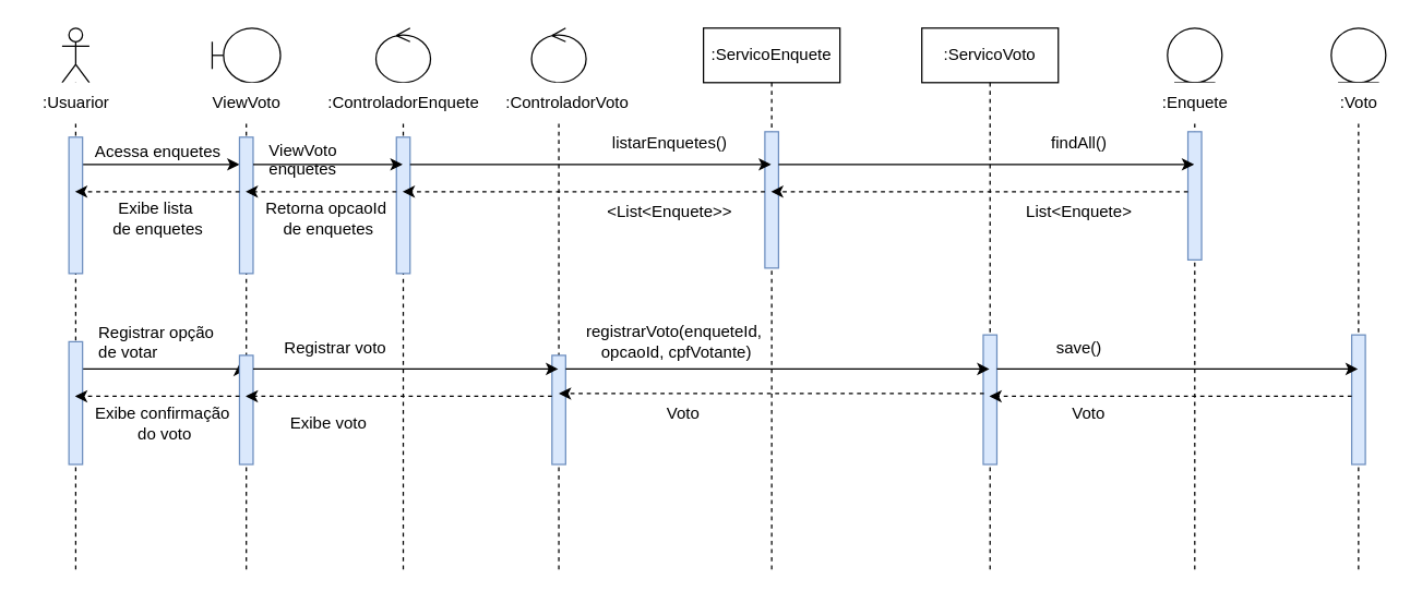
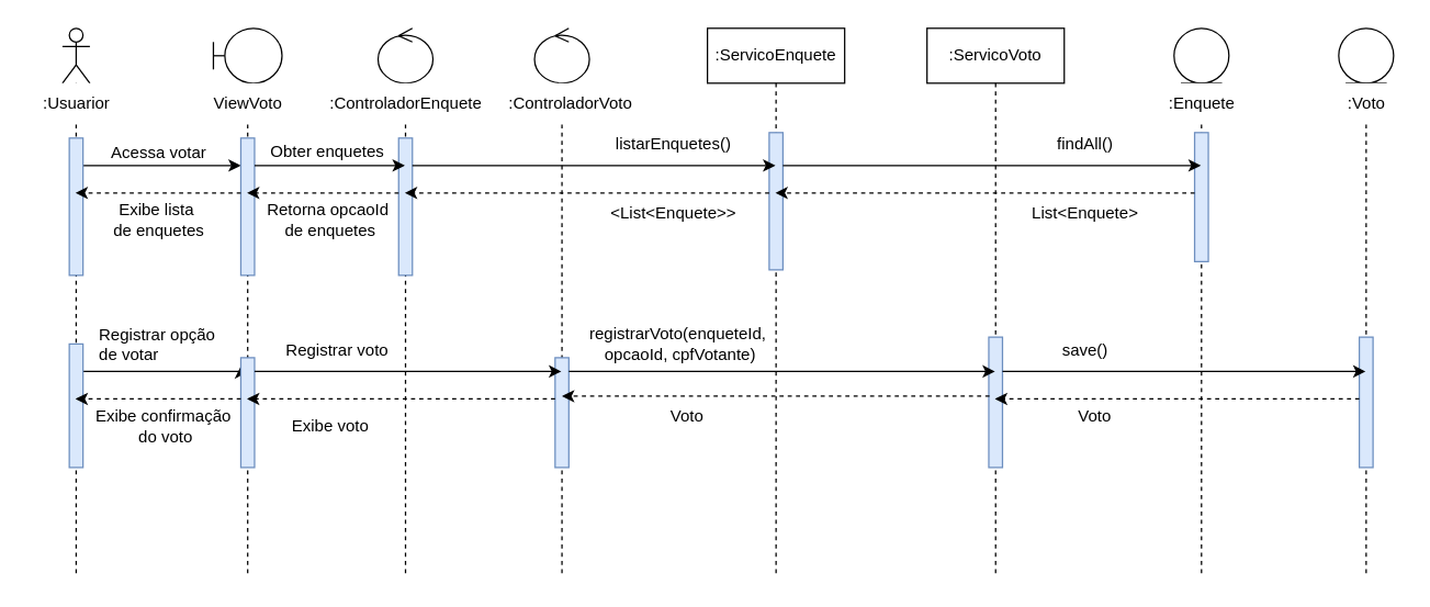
- <mxCell id="22" value="Acessa enquetes" style="text;html=1;align=center;verticalAlign=middle;resizable=0;points=[];autosize=1;strokeColor=none;fillColor=none;" vertex="1" parent="1"><mxGeometry x="55" y="96" width="120" height="30" as="geometry" /></mxCell>
+ <mxCell id="22" value="Acessa votar" style="text;html=1;align=center;verticalAlign=middle;resizable=0;points=[];autosize=1;strokeColor=none;fillColor=none;" vertex="1" parent="1"><mxGeometry x="55" y="96" width="120" height="30" as="geometry" /></mxCell>
- <mxCell id="25" value="ViewVoto enquetes" style="text;whiteSpace=wrap;" vertex="1" parent="1"><mxGeometry x="195" y="96" width="100" height="38" as="geometry" /></mxCell>
+ <mxCell id="25" value="Obter enquetes" style="text;whiteSpace=wrap;" vertex="1" parent="1"><mxGeometry x="195" y="96" width="100" height="38" as="geometry" /></mxCell>
